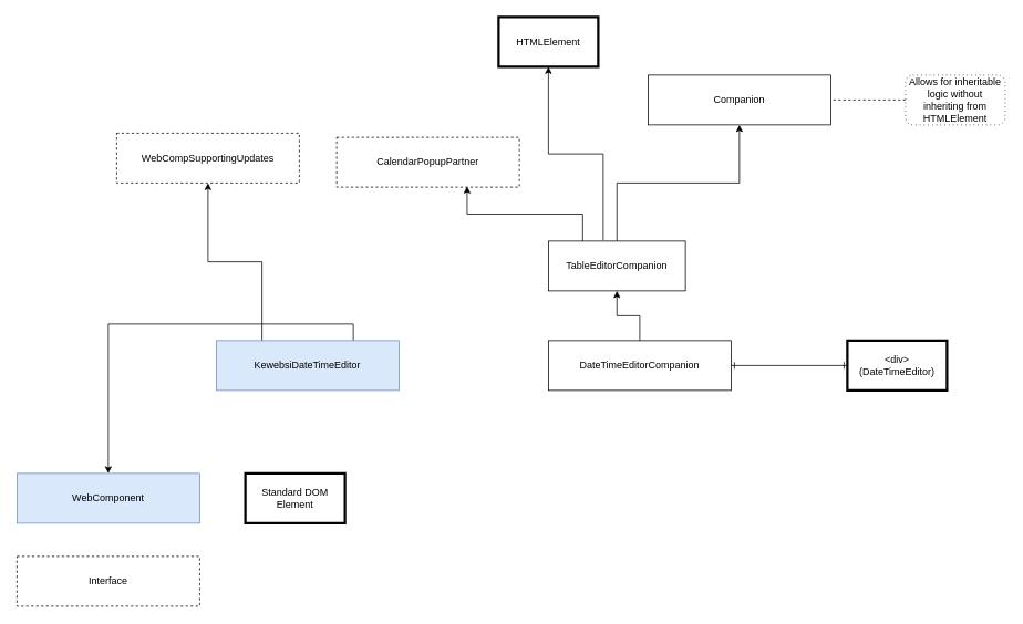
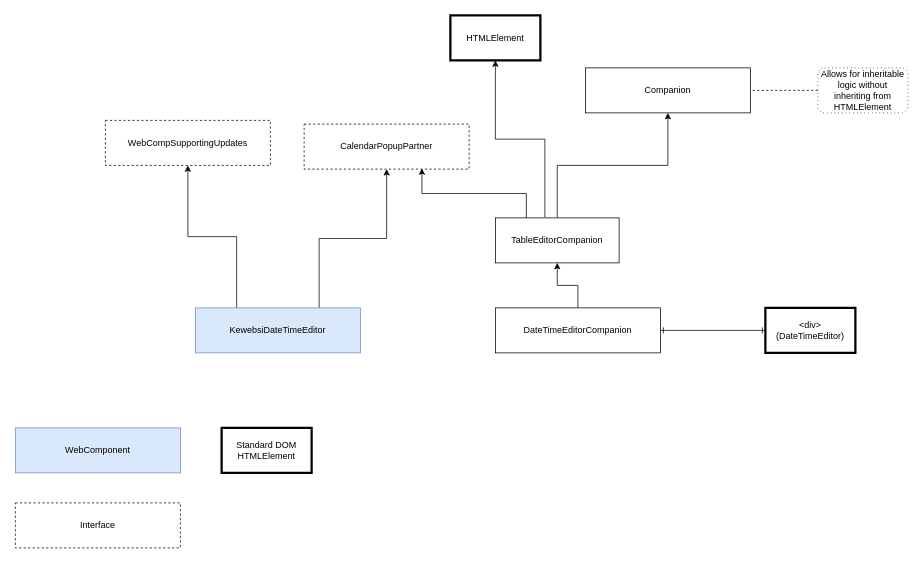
- <mxCell id="3" style="edgeStyle=orthogonalEdgeStyle;rounded=0;orthogonalLoop=1;jettySize=auto;html=1;exitX=0.75;exitY=0;exitDx=0;exitDy=0;" edge="1" parent="1" source="4" target="18"><mxGeometry relative="1" as="geometry" /></mxCell>
+ <mxCell id="3" style="edgeStyle=orthogonalEdgeStyle;rounded=0;orthogonalLoop=1;jettySize=auto;html=1;exitX=0.75;exitY=0;exitDx=0;exitDy=0;" edge="1" parent="1" source="4" target="6"><mxGeometry relative="1" as="geometry" /></mxCell>
- <mxCell id="20" value="Standard DOM Element" style="rounded=0;whiteSpace=wrap;html=1;strokeWidth=3;" vertex="1" parent="1"><mxGeometry x="295" y="570" width="120" height="60" as="geometry" /></mxCell>
+ <mxCell id="20" value="Standard DOM HTMLElement" style="rounded=0;whiteSpace=wrap;html=1;strokeWidth=3;" vertex="1" parent="1"><mxGeometry x="295" y="570" width="120" height="60" as="geometry" /></mxCell>
